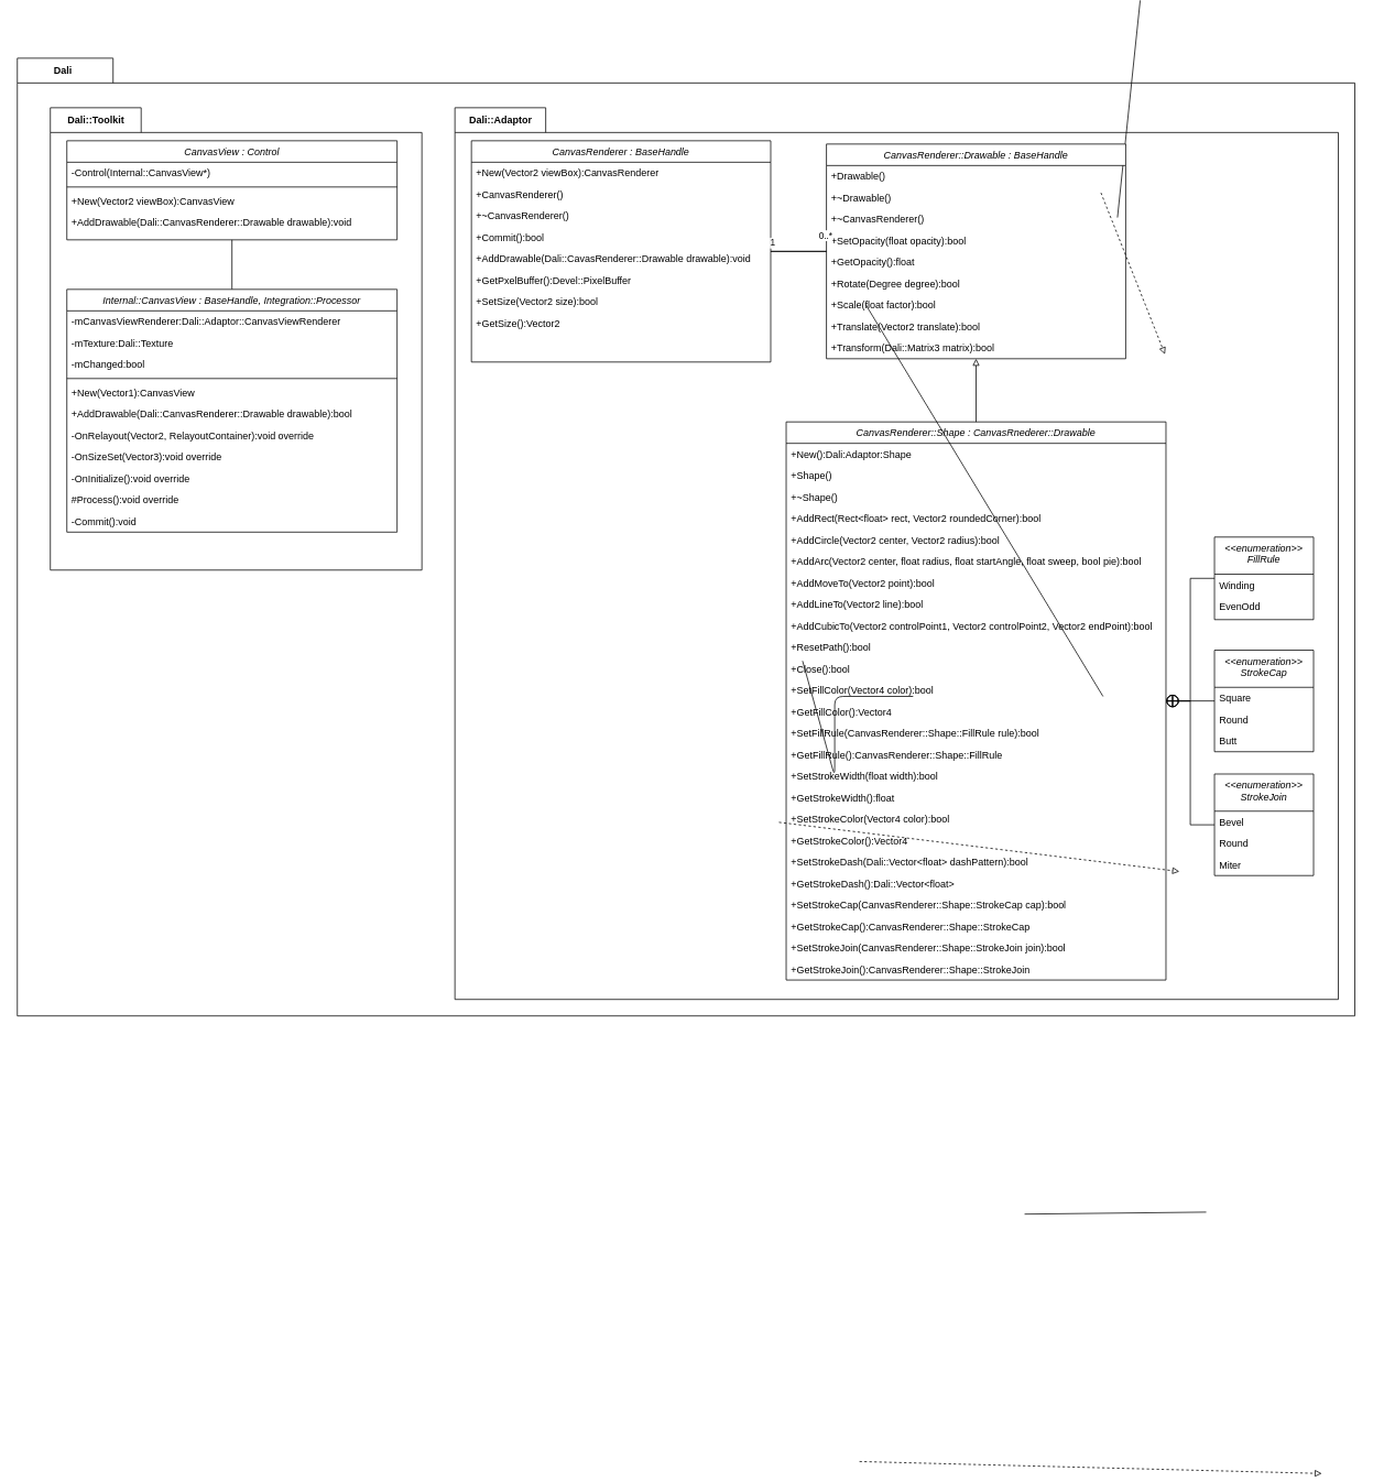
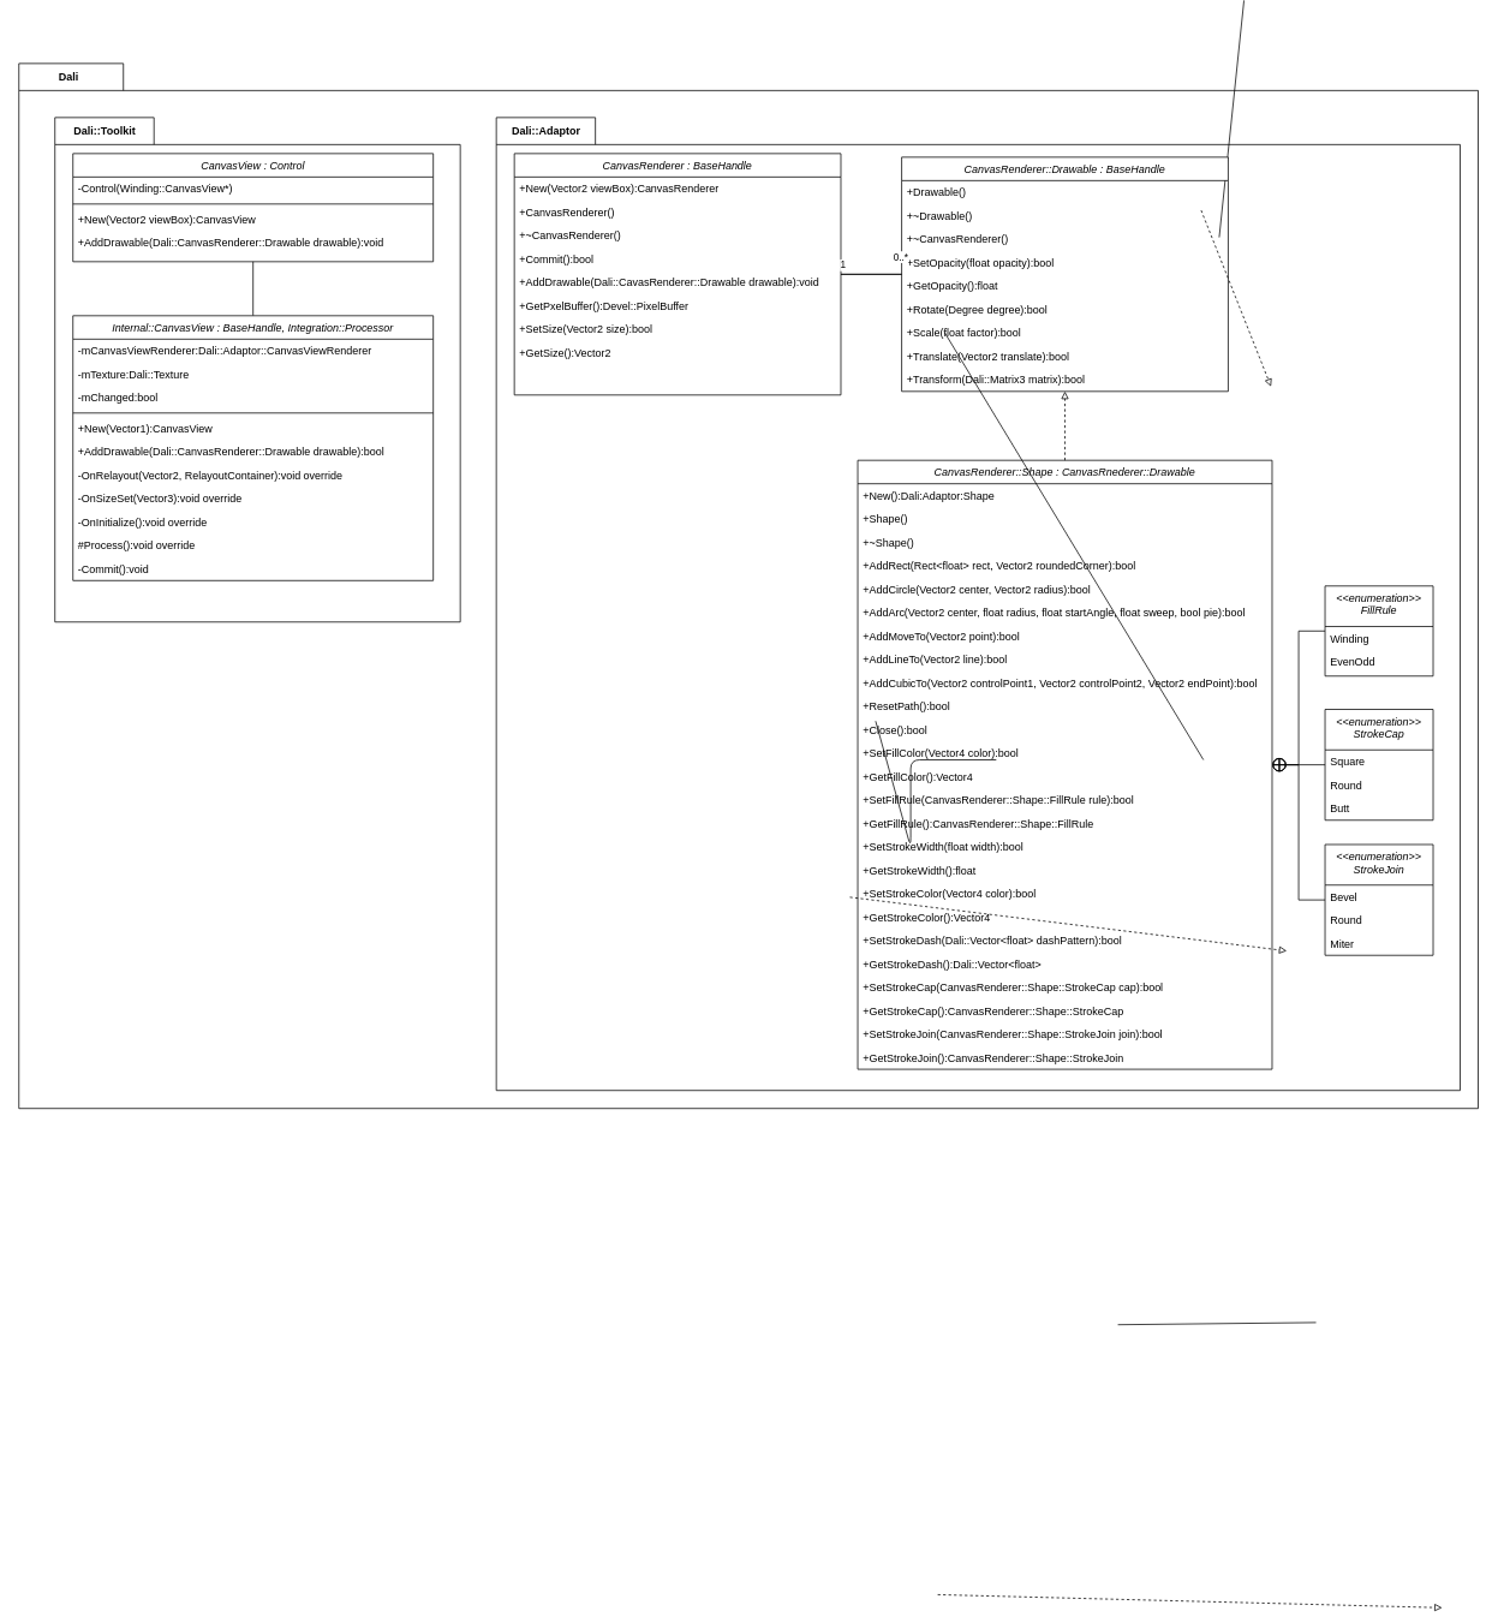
- <mxCell id="76" value="-Control(Internal::CanvasView*)" style="text;align=left;verticalAlign=top;spacingLeft=4;spacingRight=4;overflow=hidden;rotatable=0;points=[[0,0.5],[1,0.5]];portConstraint=eastwest;" parent="75" vertex="1"><mxGeometry y="26" width="400" height="26" as="geometry" /></mxCell>
+ <mxCell id="76" value="-Control(Winding::CanvasView*)" style="text;align=left;verticalAlign=top;spacingLeft=4;spacingRight=4;overflow=hidden;rotatable=0;points=[[0,0.5],[1,0.5]];portConstraint=eastwest;" parent="75" vertex="1"><mxGeometry y="26" width="400" height="26" as="geometry" /></mxCell>
- <mxCell id="57" value="" style="endArrow=block;html=1;strokeWidth=1;endFill=0;" parent="4" source="27" target="16" edge="1"><mxGeometry width="50" height="50" relative="1" as="geometry"><mxPoint x="490" y="1274.908" as="sourcePoint" /><mxPoint x="690" y="1280.046" as="targetPoint" /></mxGeometry></mxCell>
+ <mxCell id="57" value="" style="endArrow=block;html=1;strokeWidth=1;endFill=0;dashed=1;" parent="4" source="27" target="16" edge="1"><mxGeometry width="50" height="50" relative="1" as="geometry"><mxPoint x="490" y="1274.908" as="sourcePoint" /><mxPoint x="690" y="1280.046" as="targetPoint" /></mxGeometry></mxCell>
